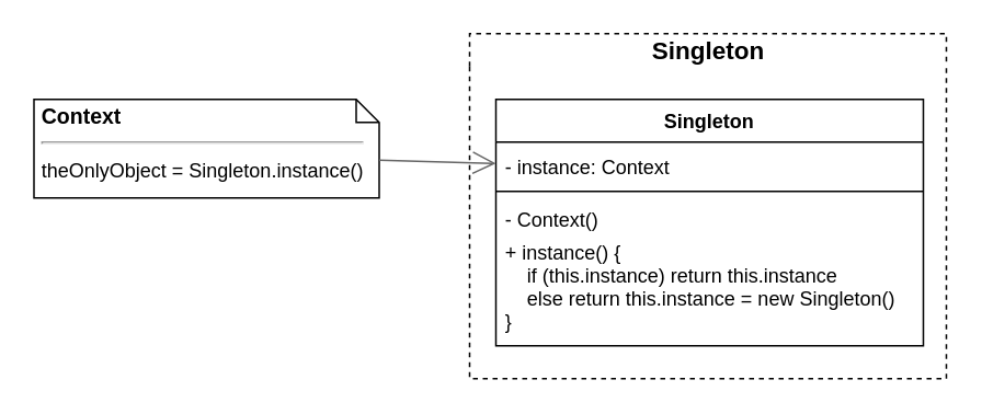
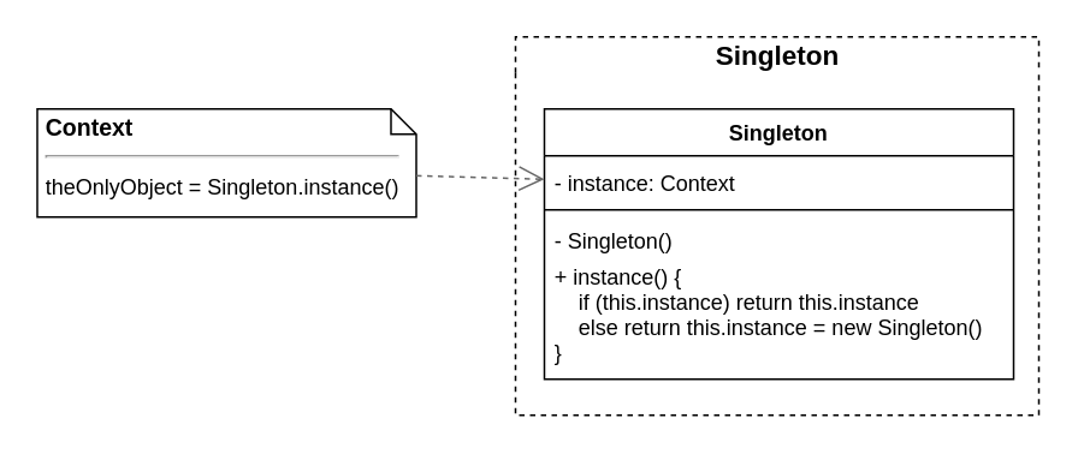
- <mxCell id="9" value="" style="endArrow=open;endFill=1;endSize=12;html=1;strokeColor=#666666;exitX=0;exitY=0;exitDx=210;exitDy=37;exitPerimeter=0;entryX=0;entryY=0.5;entryDx=0;entryDy=0;" parent="1" source="8" target="4" edge="1"><mxGeometry width="160" relative="1" as="geometry"><mxPoint x="385" y="763.5" as="sourcePoint" /><mxPoint x="350" y="755" as="targetPoint" /></mxGeometry></mxCell>
+ <mxCell id="9" value="" style="endArrow=open;endFill=1;endSize=12;html=1;strokeColor=#666666;exitX=0;exitY=0;exitDx=210;exitDy=37;exitPerimeter=0;entryX=0;entryY=0.5;entryDx=0;entryDy=0;dashed=1;" parent="1" source="8" target="4" edge="1"><mxGeometry width="160" relative="1" as="geometry"><mxPoint x="385" y="763.5" as="sourcePoint" /><mxPoint x="350" y="755" as="targetPoint" /></mxGeometry></mxCell>
- <mxCell id="6" value="- Context()" style="text;strokeColor=none;fillColor=none;align=left;verticalAlign=top;spacingLeft=4;spacingRight=4;overflow=hidden;rotatable=0;points=[[0,0.5],[1,0.5]];portConstraint=eastwest;" parent="3" vertex="1"><mxGeometry y="60" width="260" height="20" as="geometry" /></mxCell>
+ <mxCell id="6" value="- Singleton()" style="text;strokeColor=none;fillColor=none;align=left;verticalAlign=top;spacingLeft=4;spacingRight=4;overflow=hidden;rotatable=0;points=[[0,0.5],[1,0.5]];portConstraint=eastwest;" parent="3" vertex="1"><mxGeometry y="60" width="260" height="20" as="geometry" /></mxCell>
